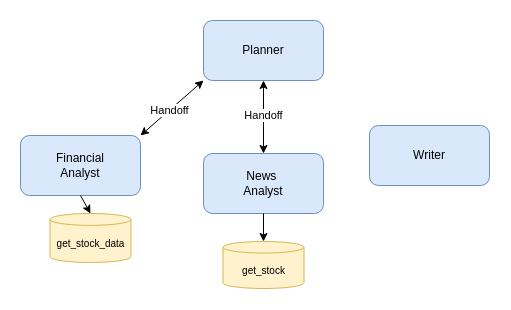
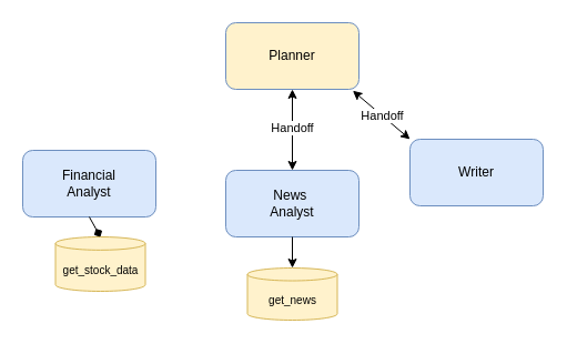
- <mxCell id="2" value="Planner" style="rounded=1;whiteSpace=wrap;html=1;strokeColor=#6c8ebf;fillColor=#dae8fc;" parent="1" vertex="1"><mxGeometry x="203" y="20" width="120" height="60" as="geometry" /></mxCell>
+ <mxCell id="2" value="Planner" style="rounded=1;whiteSpace=wrap;html=1;strokeColor=#6c8ebf;fillColor=#fff2cc;" parent="1" vertex="1"><mxGeometry x="203" y="20" width="120" height="60" as="geometry" /></mxCell>
+ <mxCell id="10" value="" style="endArrow=classic;startArrow=classic;html=1;rounded=0;exitX=0.954;exitY=1.021;exitDx=0;exitDy=0;exitPerimeter=0;entryX=0;entryY=0;entryDx=0;entryDy=0;" parent="1" source="2" target="3" edge="1"><mxGeometry width="50" height="50" relative="1" as="geometry"><mxPoint x="302" y="120" as="sourcePoint" /><mxPoint x="352" y="70" as="targetPoint" /></mxGeometry></mxCell>
+ <mxCell id="11" value="Handoff" style="edgeLabel;html=1;align=center;verticalAlign=middle;resizable=0;points=[];" parent="10" vertex="1" connectable="0"><mxGeometry x="-0.008" relative="1" as="geometry"><mxPoint as="offset" /></mxGeometry></mxCell>
- <mxCell id="6" value="" style="endArrow=classic;startArrow=classic;html=1;rounded=0;exitX=1;exitY=0;exitDx=0;exitDy=0;entryX=0;entryY=1;entryDx=0;entryDy=0;" parent="1" source="5" target="2" edge="1"><mxGeometry width="50" height="50" relative="1" as="geometry"><mxPoint x="302" y="120" as="sourcePoint" /><mxPoint x="352" y="70" as="targetPoint" /></mxGeometry></mxCell>
- <mxCell id="7" value="Handoff" style="edgeLabel;html=1;align=center;verticalAlign=middle;resizable=0;points=[];" parent="6" vertex="1" connectable="0"><mxGeometry x="-0.065" y="1" relative="1" as="geometry"><mxPoint y="1" as="offset" /></mxGeometry></mxCell>
- <mxCell id="14" value="" style="endArrow=classic;html=1;rounded=0;exitX=0.5;exitY=1;exitDx=0;exitDy=0;entryX=0.5;entryY=0;entryDx=0;entryDy=0;entryPerimeter=0;" parent="1" source="5" target="12" edge="1"><mxGeometry width="50" height="50" relative="1" as="geometry"><mxPoint x="443" y="190" as="sourcePoint" /><mxPoint x="493" y="140" as="targetPoint" /></mxGeometry></mxCell>
+ <mxCell id="14" value="" style="endArrow=diamond;html=1;rounded=0;exitX=0.5;exitY=1;exitDx=0;exitDy=0;entryX=0.5;entryY=0;entryDx=0;entryDy=0;entryPerimeter=0;" parent="1" source="5" target="12" edge="1"><mxGeometry width="50" height="50" relative="1" as="geometry"><mxPoint x="443" y="190" as="sourcePoint" /><mxPoint x="493" y="140" as="targetPoint" /></mxGeometry></mxCell>
- <mxCell id="13" value="&lt;font style=&quot;font-size: 10px;&quot;&gt;get_stock&lt;/font&gt;" style="shape=cylinder3;whiteSpace=wrap;html=1;boundedLbl=1;backgroundOutline=1;size=5.759;fillColor=#fff2cc;strokeColor=#d6b656;" parent="1" vertex="1"><mxGeometry x="222.5" y="241" width="81" height="47" as="geometry" /></mxCell>
+ <mxCell id="13" value="&lt;font style=&quot;font-size: 10px;&quot;&gt;get_news&lt;/font&gt;" style="shape=cylinder3;whiteSpace=wrap;html=1;boundedLbl=1;backgroundOutline=1;size=5.759;fillColor=#fff2cc;strokeColor=#d6b656;" parent="1" vertex="1"><mxGeometry x="222.5" y="241" width="81" height="47" as="geometry" /></mxCell>
